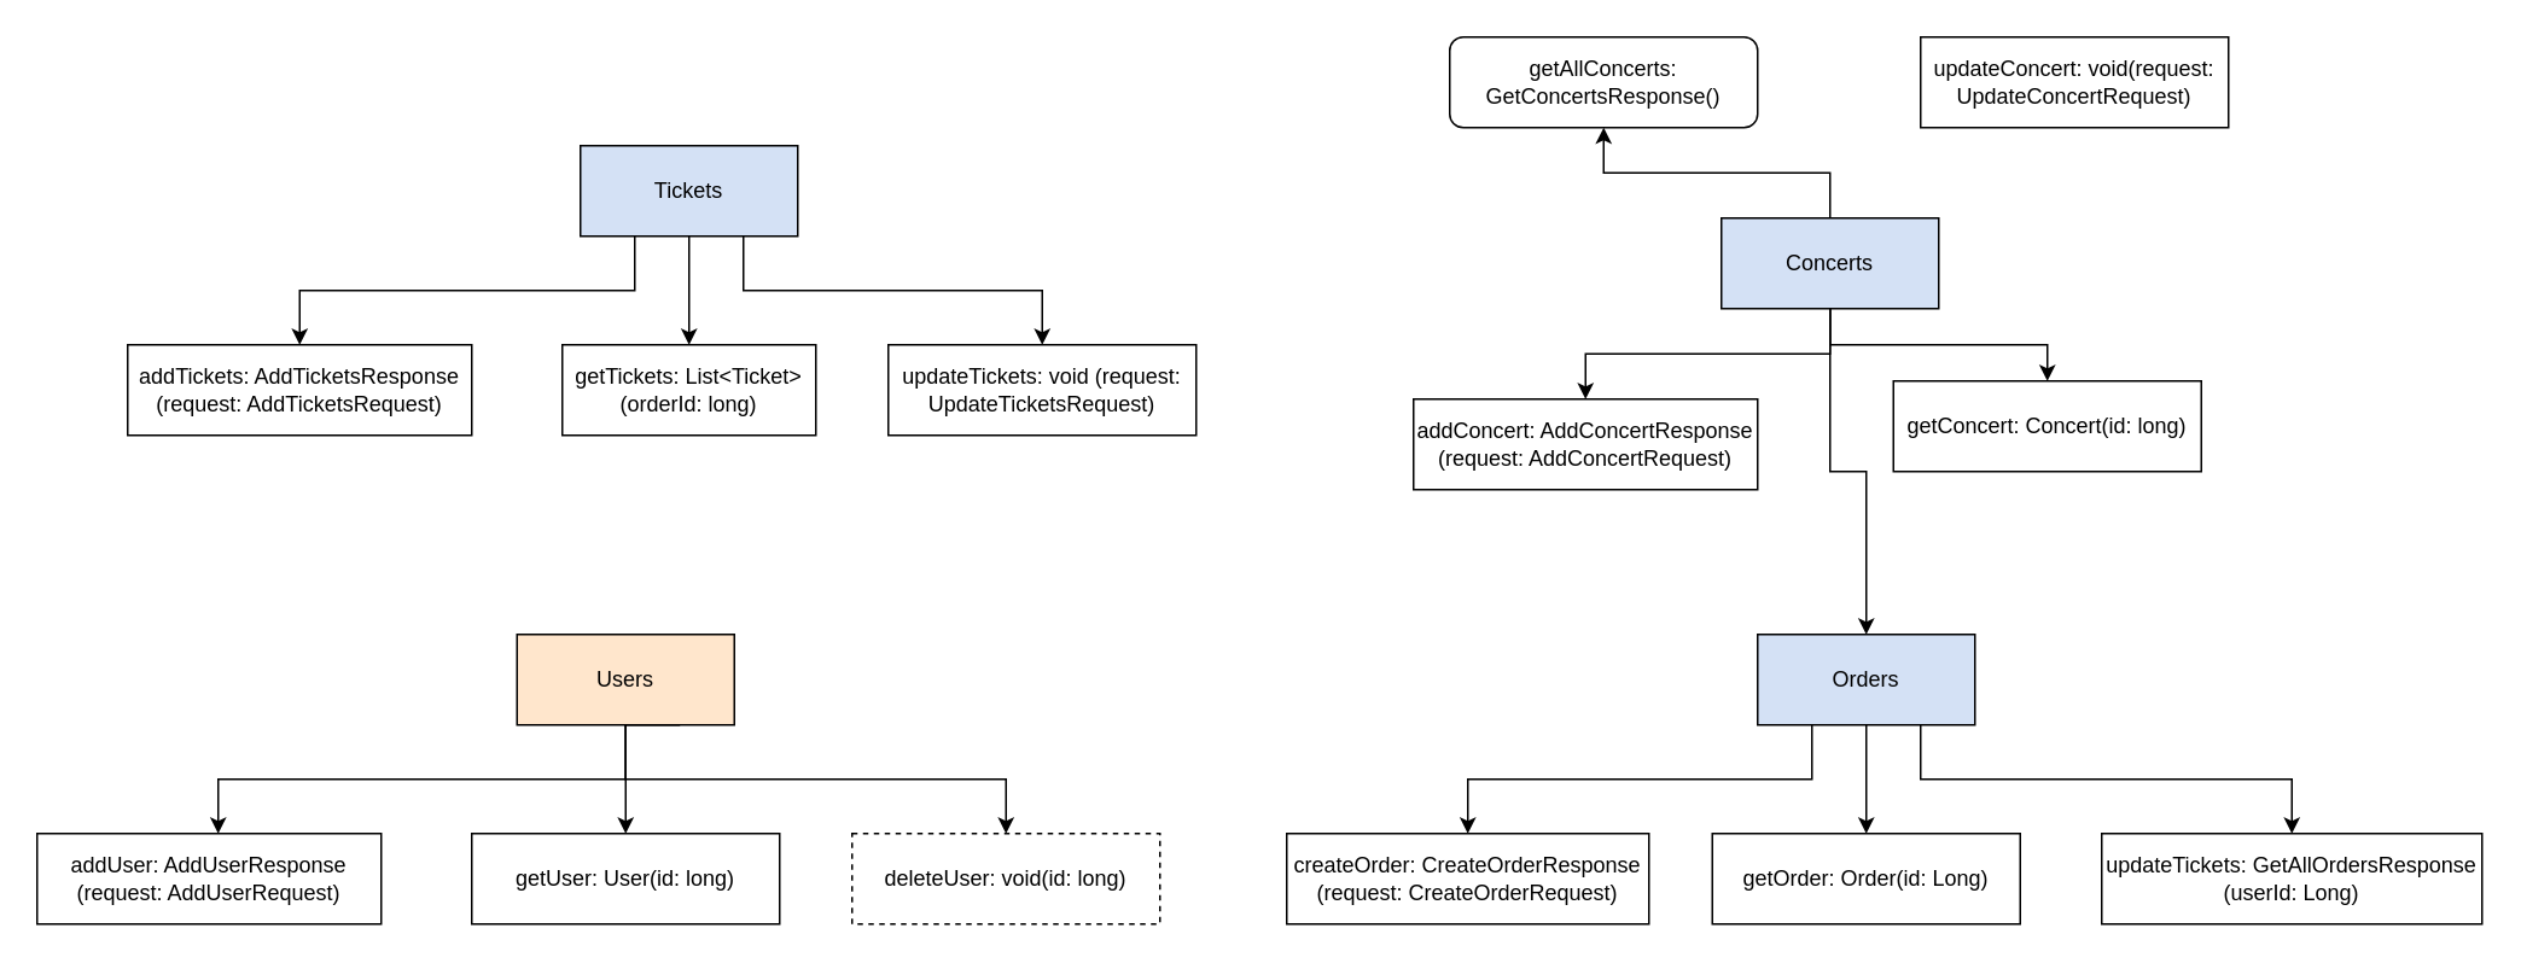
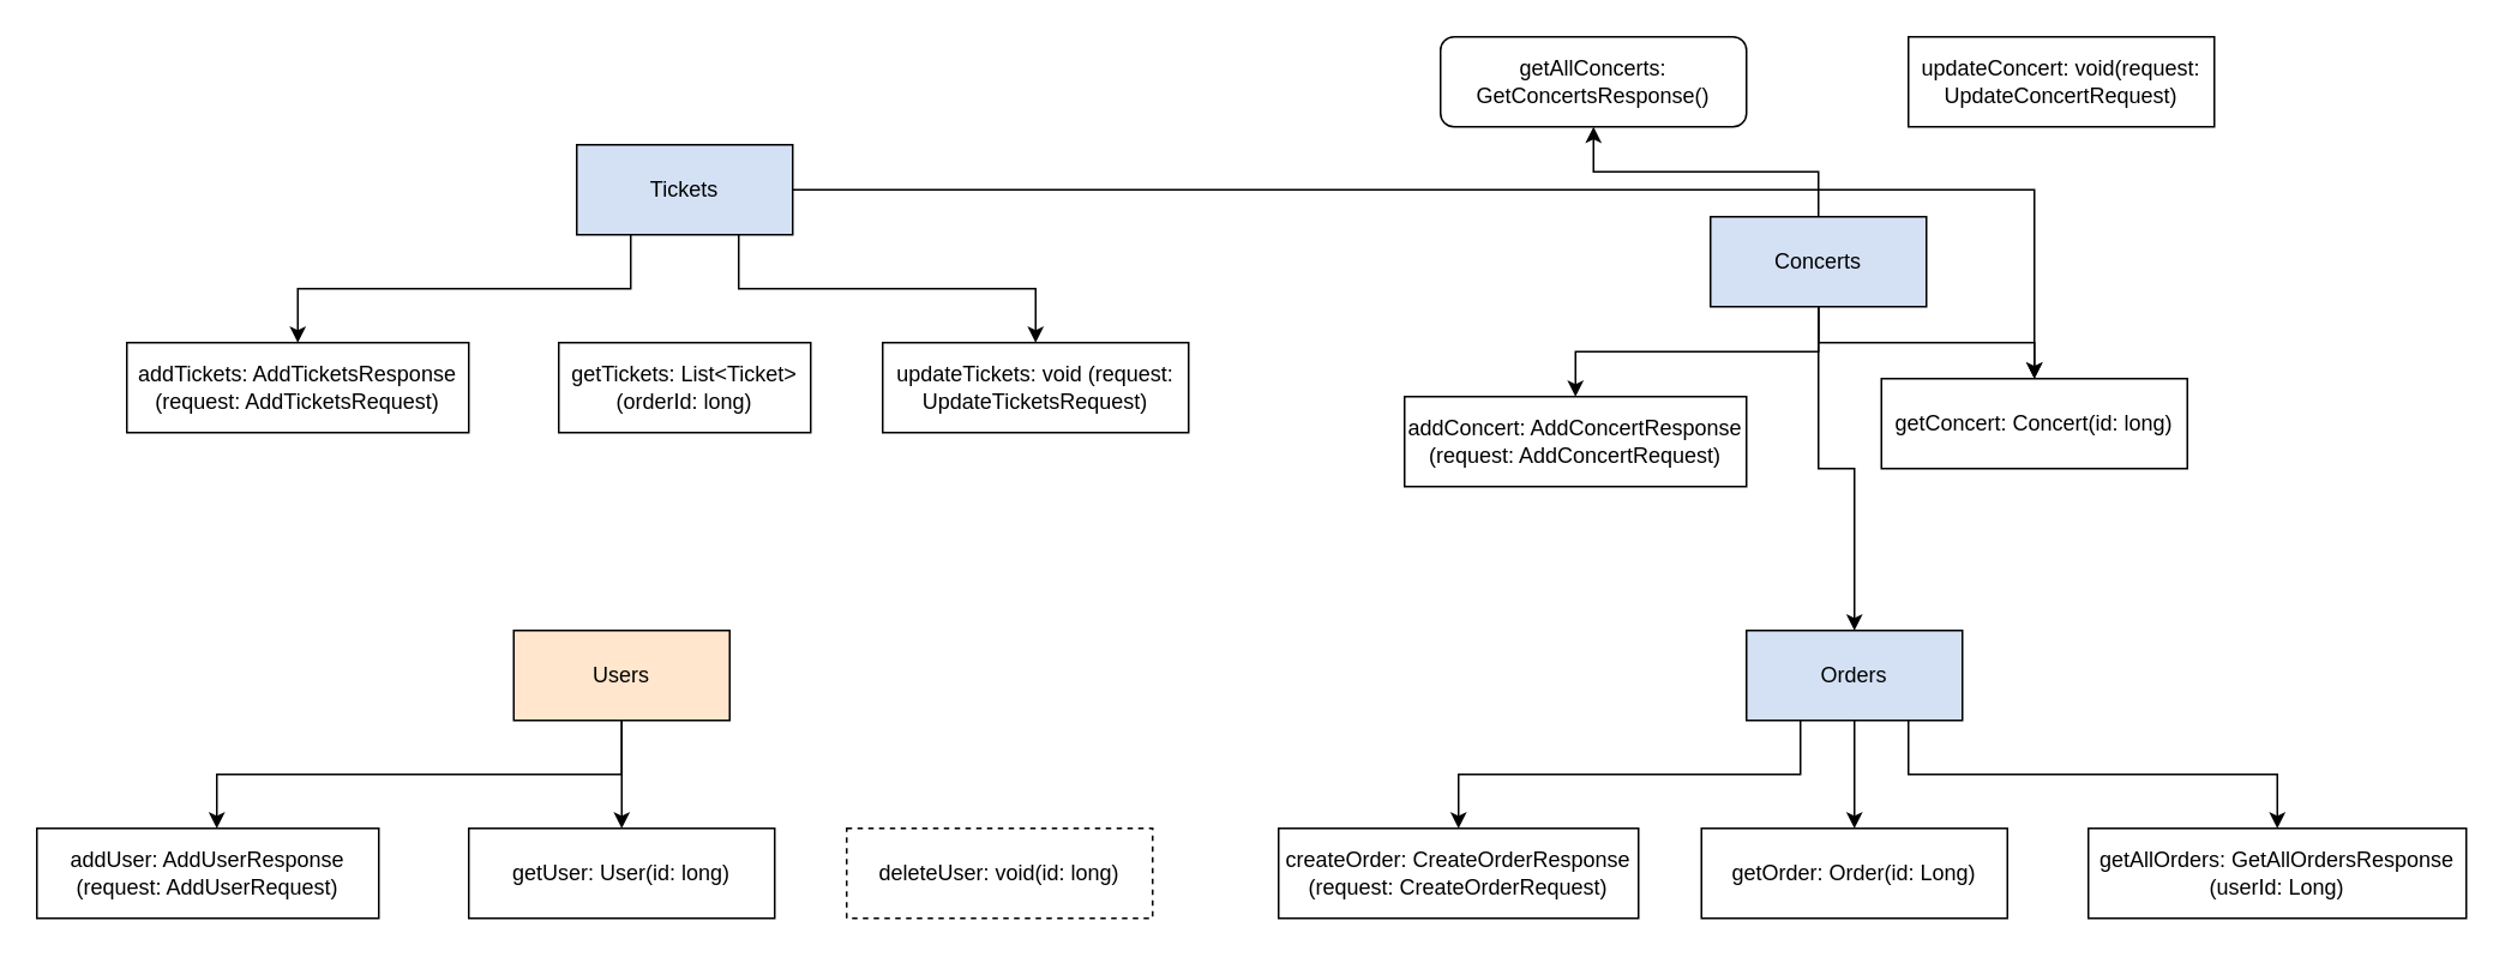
- <mxCell id="2" value="" style="edgeStyle=orthogonalEdgeStyle;rounded=0;orthogonalLoop=1;jettySize=auto;html=1;" edge="1" parent="1" source="5" target="20"><mxGeometry relative="1" as="geometry" /></mxCell>
+ <mxCell id="2" value="" style="edgeStyle=orthogonalEdgeStyle;rounded=0;orthogonalLoop=1;jettySize=auto;html=1;" edge="1" parent="1" source="5" target="26"><mxGeometry relative="1" as="geometry" /></mxCell>
- <mxCell id="12" value="" style="edgeStyle=orthogonalEdgeStyle;rounded=0;orthogonalLoop=1;jettySize=auto;html=1;exitX=0.75;exitY=1;exitDx=0;exitDy=0;" edge="1" parent="1" source="13" target="31"><mxGeometry relative="1" as="geometry"><Array as="points"><mxPoint x="345" y="400" /><mxPoint x="345" y="430" /><mxPoint x="555" y="430" /></Array></mxGeometry></mxCell>
- <mxCell id="23" value="updateTickets: GetAllOrdersResponse (userId: Long)" style="rounded=0;whiteSpace=wrap;html=1;" vertex="1" parent="1"><mxGeometry x="1160" y="460" width="210" height="50" as="geometry" /></mxCell>
+ <mxCell id="23" value="getAllOrders: GetAllOrdersResponse (userId: Long)" style="rounded=0;whiteSpace=wrap;html=1;" vertex="1" parent="1"><mxGeometry x="1160" y="460" width="210" height="50" as="geometry" /></mxCell>
